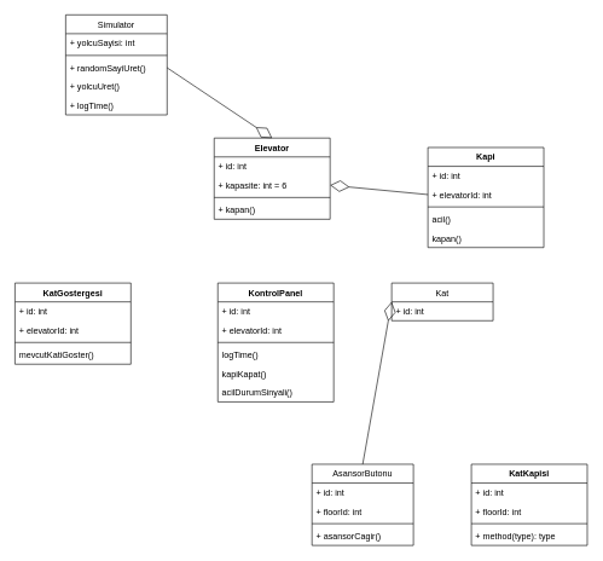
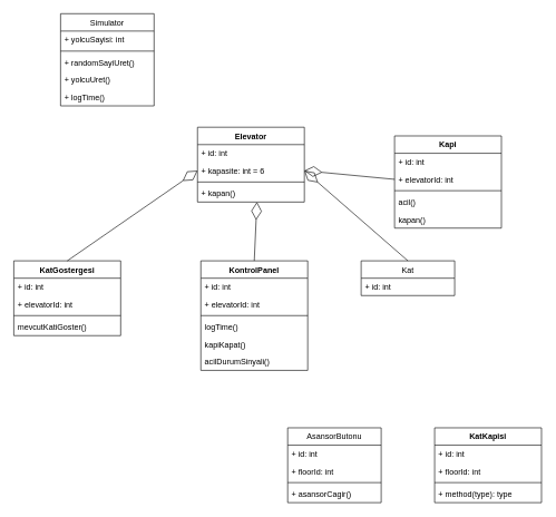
- <mxCell id="48" value="" style="endArrow=diamondThin;endFill=0;endSize=24;html=1;entryX=0.5;entryY=0;entryDx=0;entryDy=0;exitX=1;exitY=0.5;exitDx=0;exitDy=0;" edge="1" parent="1" source="45" target="2"><mxGeometry width="160" relative="1" as="geometry"><mxPoint x="110" y="400" as="sourcePoint" /><mxPoint x="305" y="265" as="targetPoint" /></mxGeometry></mxCell>
+ <mxCell id="38" value="" style="endArrow=diamondThin;endFill=0;endSize=24;html=1;entryX=0;entryY=0.5;entryDx=0;entryDy=0;exitX=0.5;exitY=0;exitDx=0;exitDy=0;" edge="1" parent="1" source="7" target="4"><mxGeometry width="160" relative="1" as="geometry"><mxPoint x="40" y="240" as="sourcePoint" /><mxPoint x="200" y="240" as="targetPoint" /></mxGeometry></mxCell>
+ <mxCell id="19" value="" style="endArrow=diamondThin;endFill=0;endSize=24;html=1;entryX=1;entryY=0.5;entryDx=0;entryDy=0;exitX=0.5;exitY=0;exitDx=0;exitDy=0;" edge="1" parent="1" source="20" target="4"><mxGeometry width="160" relative="1" as="geometry"><mxPoint x="40" y="240" as="sourcePoint" /><mxPoint x="200" y="240" as="targetPoint" /></mxGeometry></mxCell>
+ <mxCell id="39" value="" style="endArrow=diamondThin;endFill=0;endSize=24;html=1;entryX=0.556;entryY=1;entryDx=0;entryDy=0;entryPerimeter=0;exitX=0.5;exitY=0;exitDx=0;exitDy=0;" edge="1" parent="1" source="12" target="6"><mxGeometry width="160" relative="1" as="geometry"><mxPoint x="40" y="240" as="sourcePoint" /><mxPoint x="200" y="240" as="targetPoint" /></mxGeometry></mxCell>
- <mxCell id="41" value="" style="endArrow=diamondThin;endFill=0;endSize=24;html=1;entryX=0;entryY=0.5;entryDx=0;entryDy=0;exitX=0.5;exitY=0;exitDx=0;exitDy=0;" edge="1" parent="1" source="27" target="20"><mxGeometry width="160" relative="1" as="geometry"><mxPoint x="150" y="630" as="sourcePoint" /><mxPoint x="616.02" y="494" as="targetPoint" /></mxGeometry></mxCell>
